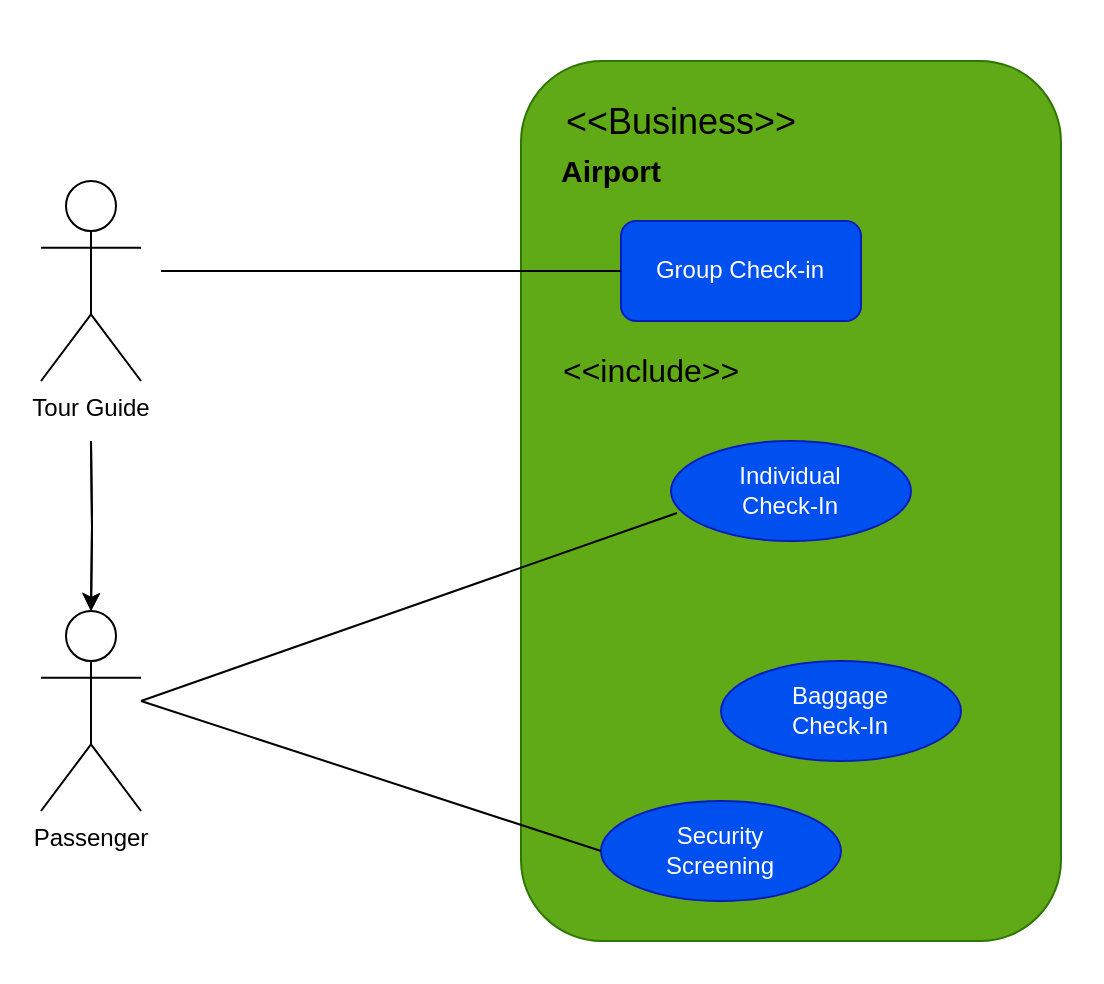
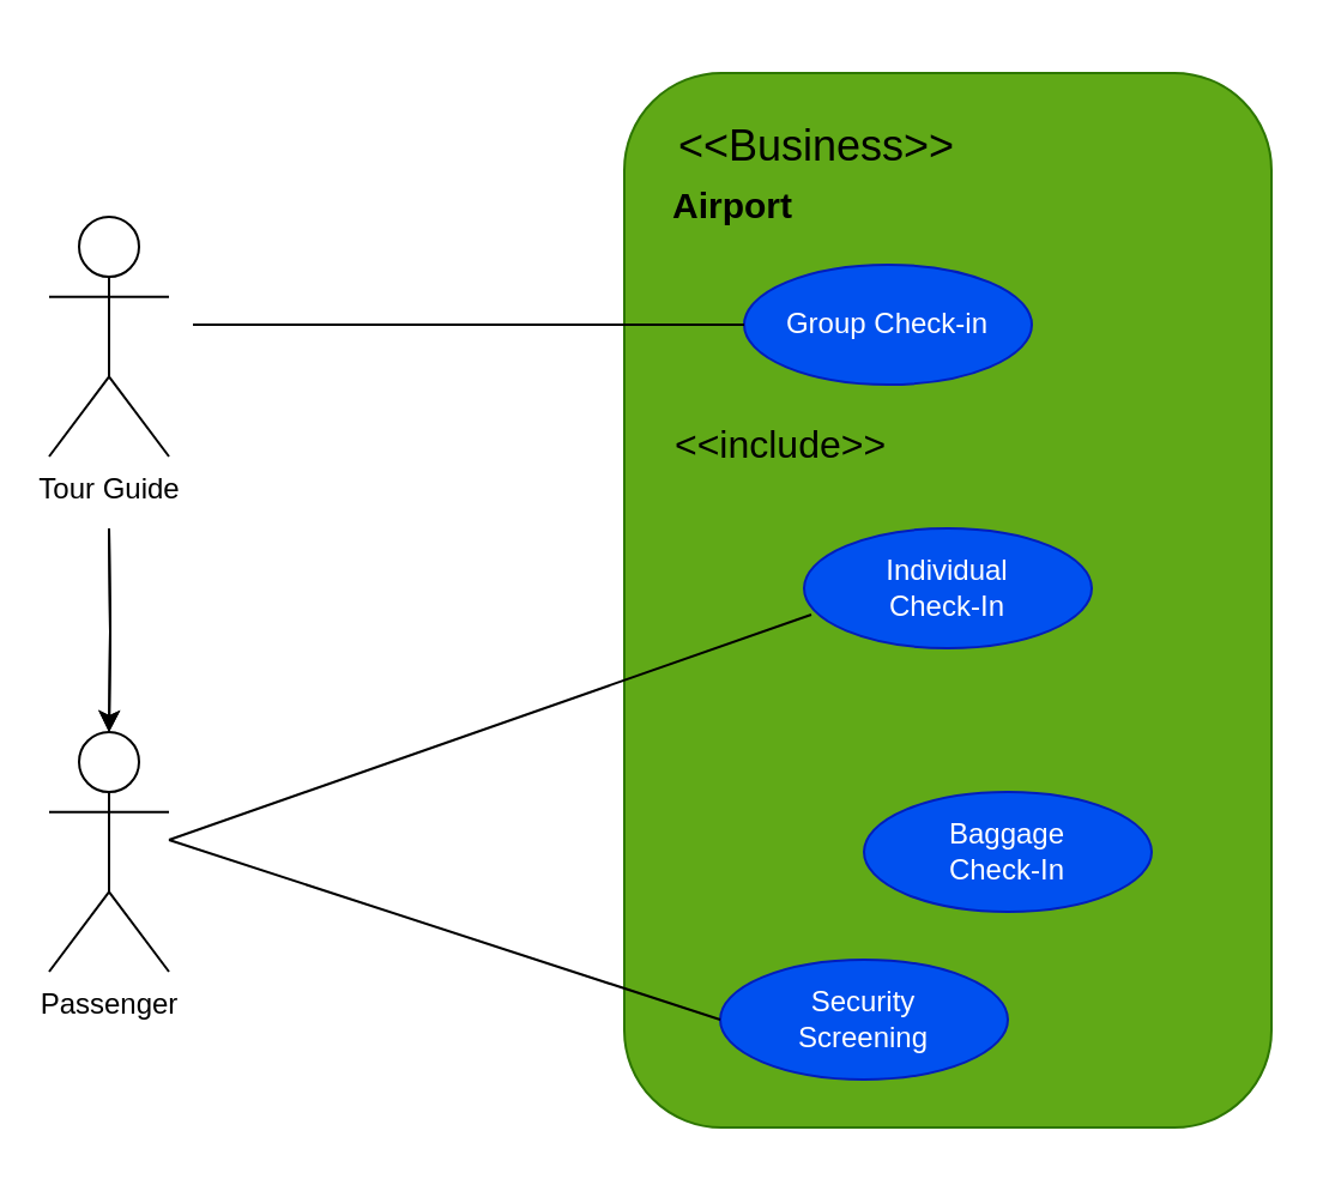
- <mxCell id="3" value="Group Check-in" style="whiteSpace=wrap;html=1;fillColor=#0050ef;strokeColor=#001DBC;fontColor=#ffffff;rounded=1;" vertex="1" parent="1"><mxGeometry x="310" y="110" width="120" height="50" as="geometry" /></mxCell>
+ <mxCell id="3" value="Group Check-in" style="ellipse;whiteSpace=wrap;html=1;fillColor=#0050ef;strokeColor=#001DBC;fontColor=#ffffff;" vertex="1" parent="1"><mxGeometry x="310" y="110" width="120" height="50" as="geometry" /></mxCell>
